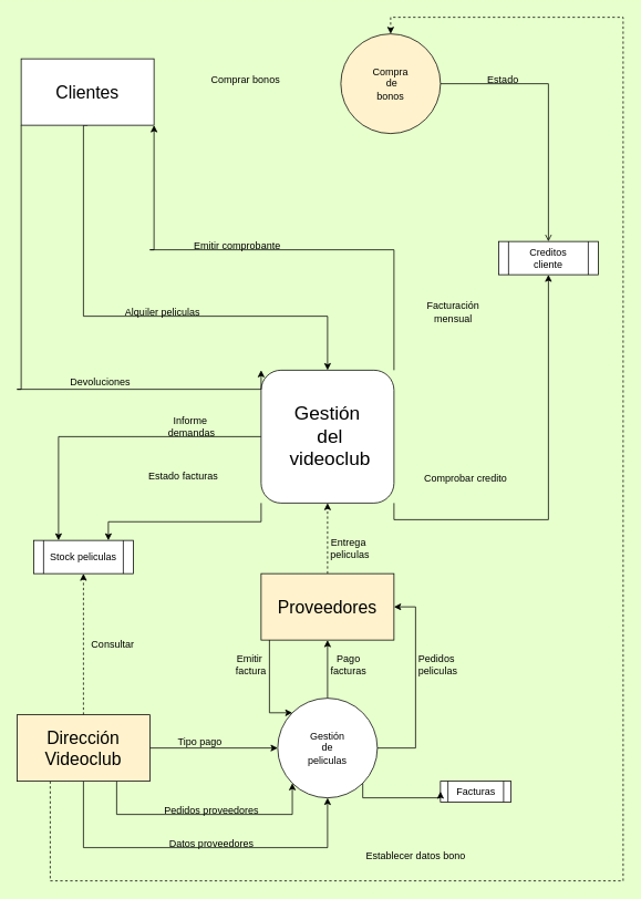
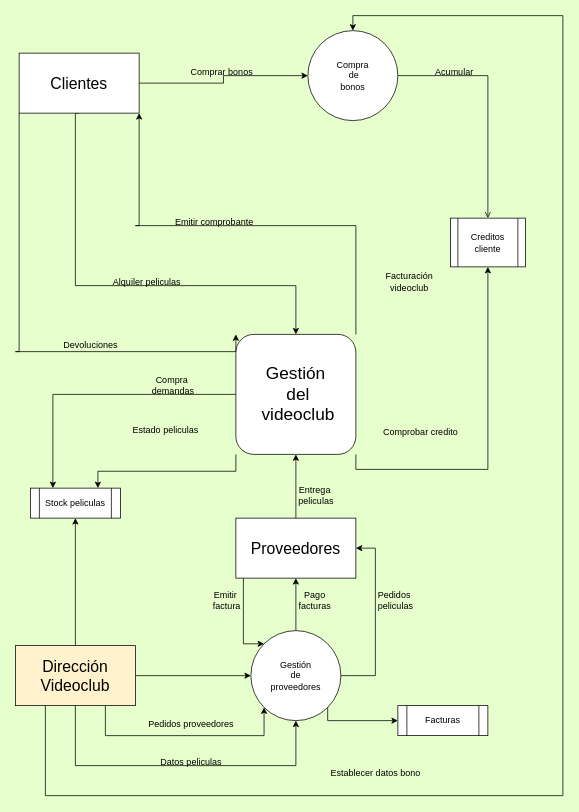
- <mxCell id="24" value="Estado" style="text;html=1;align=center;verticalAlign=middle;resizable=0;points=[];autosize=1;strokeColor=none;fillColor=none;" parent="1" vertex="1"><mxGeometry x="570" y="80" width="70" height="30" as="geometry" /></mxCell>
+ <mxCell id="24" value="Acumular" style="text;html=1;align=center;verticalAlign=middle;resizable=0;points=[];autosize=1;strokeColor=none;fillColor=none;" parent="1" vertex="1"><mxGeometry x="570" y="80" width="70" height="30" as="geometry" /></mxCell>
+ <mxCell id="9" style="edgeStyle=orthogonalEdgeStyle;rounded=0;orthogonalLoop=1;jettySize=auto;html=1;exitX=1;exitY=0.5;exitDx=0;exitDy=0;entryX=0;entryY=0.5;entryDx=0;entryDy=0;" parent="1" source="10" target="22" edge="1"><mxGeometry relative="1" as="geometry" /></mxCell>
- <mxCell id="22" value="&lt;div&gt;Compra&lt;/div&gt;&lt;div&gt;&amp;nbsp;de &lt;br&gt;&lt;/div&gt;&lt;div&gt;bonos&lt;/div&gt;" style="ellipse;whiteSpace=wrap;html=1;aspect=fixed;fillColor=#fff2cc;" parent="1" vertex="1"><mxGeometry x="410" y="40" width="120" height="120" as="geometry" /></mxCell>
+ <mxCell id="22" value="&lt;div&gt;Compra&lt;/div&gt;&lt;div&gt;&amp;nbsp;de &lt;br&gt;&lt;/div&gt;&lt;div&gt;bonos&lt;/div&gt;" style="ellipse;whiteSpace=wrap;html=1;aspect=fixed;" parent="1" vertex="1"><mxGeometry x="410" y="40" width="120" height="120" as="geometry" /></mxCell>
- <mxCell id="23" value="Creditos&lt;br&gt;&lt;div&gt;cliente&lt;br&gt;&lt;/div&gt;" style="shape=process;whiteSpace=wrap;html=1;backgroundOutline=1;" parent="1" vertex="1"><mxGeometry x="600" y="290" width="120" height="40" as="geometry" /></mxCell>
+ <mxCell id="23" value="Creditos&lt;br&gt;&lt;div&gt;cliente&lt;br&gt;&lt;/div&gt;" style="shape=process;whiteSpace=wrap;html=1;backgroundOutline=1;" parent="1" vertex="1"><mxGeometry x="600" y="290" width="100" height="65" as="geometry" /></mxCell>
- <mxCell id="41" value="&lt;div&gt;Facturación&lt;/div&gt;&lt;div&gt;mensual&lt;br&gt;&lt;/div&gt;" style="text;html=1;align=center;verticalAlign=middle;resizable=0;points=[];autosize=1;strokeColor=none;fillColor=none;" parent="1" vertex="1"><mxGeometry x="500" y="355" width="90" height="40" as="geometry" /></mxCell>
+ <mxCell id="41" value="&lt;div&gt;Facturación&lt;/div&gt;&lt;div&gt;videoclub&lt;br&gt;&lt;/div&gt;" style="text;html=1;align=center;verticalAlign=middle;resizable=0;points=[];autosize=1;strokeColor=none;fillColor=none;" parent="1" vertex="1"><mxGeometry x="500" y="355" width="90" height="40" as="geometry" /></mxCell>
- <mxCell id="40" value="&lt;div&gt;Informe&amp;nbsp;&lt;/div&gt;&lt;div&gt;demandas&lt;/div&gt;" style="text;html=1;align=center;verticalAlign=middle;resizable=0;points=[];autosize=1;strokeColor=none;fillColor=none;" parent="1" vertex="1"><mxGeometry x="190" y="493" width="80" height="40" as="geometry" /></mxCell>
+ <mxCell id="40" value="&lt;div&gt;Compra&amp;nbsp;&lt;/div&gt;&lt;div&gt;demandas&lt;/div&gt;" style="text;html=1;align=center;verticalAlign=middle;resizable=0;points=[];autosize=1;strokeColor=none;fillColor=none;" parent="1" vertex="1"><mxGeometry x="190" y="493" width="80" height="40" as="geometry" /></mxCell>
- <mxCell id="44" value="Estado facturas" style="text;html=1;align=center;verticalAlign=middle;resizable=0;points=[];autosize=1;strokeColor=none;fillColor=none;" parent="1" vertex="1"><mxGeometry x="165" y="558" width="110" height="30" as="geometry" /></mxCell>
+ <mxCell id="44" value="Estado peliculas" style="text;html=1;align=center;verticalAlign=middle;resizable=0;points=[];autosize=1;strokeColor=none;fillColor=none;" parent="1" vertex="1"><mxGeometry x="165" y="558" width="110" height="30" as="geometry" /></mxCell>
- <mxCell id="11" style="edgeStyle=orthogonalEdgeStyle;rounded=0;orthogonalLoop=1;jettySize=auto;html=1;exitX=0.5;exitY=0;exitDx=0;exitDy=0;entryX=0.5;entryY=1;entryDx=0;entryDy=0;dashed=1;" parent="1" source="12" target="5" edge="1"><mxGeometry relative="1" as="geometry" /></mxCell>
+ <mxCell id="11" style="edgeStyle=orthogonalEdgeStyle;rounded=0;orthogonalLoop=1;jettySize=auto;html=1;exitX=0.5;exitY=0;exitDx=0;exitDy=0;entryX=0.5;entryY=1;entryDx=0;entryDy=0;" parent="1" source="12" target="5" edge="1"><mxGeometry relative="1" as="geometry" /></mxCell>
- <mxCell id="12" value="&lt;font style=&quot;font-size: 21px;&quot;&gt;Proveedores&lt;br&gt;&lt;/font&gt;" style="rounded=0;whiteSpace=wrap;html=1;fillColor=#fff2cc;" parent="1" vertex="1"><mxGeometry x="314" y="690" width="160" height="80" as="geometry" /></mxCell>
+ <mxCell id="12" value="&lt;font style=&quot;font-size: 21px;&quot;&gt;Proveedores&lt;br&gt;&lt;/font&gt;" style="rounded=0;whiteSpace=wrap;html=1;" parent="1" vertex="1"><mxGeometry x="314" y="690" width="160" height="80" as="geometry" /></mxCell>
- <mxCell id="42" value="Consultar" style="text;html=1;align=center;verticalAlign=middle;resizable=0;points=[];autosize=1;strokeColor=none;fillColor=none;" parent="1" vertex="1"><mxGeometry x="100" y="760" width="70" height="30" as="geometry" /></mxCell>
- <mxCell id="30" style="edgeStyle=orthogonalEdgeStyle;rounded=0;orthogonalLoop=1;jettySize=auto;html=1;exitX=0.5;exitY=0;exitDx=0;exitDy=0;entryX=0.5;entryY=1;entryDx=0;entryDy=0;dashed=1;" parent="1" source="31" target="25" edge="1"><mxGeometry relative="1" as="geometry" /></mxCell>
+ <mxCell id="30" style="edgeStyle=orthogonalEdgeStyle;rounded=0;orthogonalLoop=1;jettySize=auto;html=1;exitX=0.5;exitY=0;exitDx=0;exitDy=0;entryX=0.5;entryY=1;entryDx=0;entryDy=0;" parent="1" source="31" target="25" edge="1"><mxGeometry relative="1" as="geometry" /></mxCell>
- <mxCell id="29" style="edgeStyle=orthogonalEdgeStyle;rounded=0;orthogonalLoop=1;jettySize=auto;html=1;exitX=0.25;exitY=1;exitDx=0;exitDy=0;entryX=0.5;entryY=0;entryDx=0;entryDy=0;dashed=1;" parent="1" source="31" target="22" edge="1"><mxGeometry relative="1" as="geometry"><mxPoint x="740" y="234" as="targetPoint" /><Array as="points"><mxPoint x="60" y="1060" /><mxPoint x="750" y="1060" /><mxPoint x="750" y="20" /><mxPoint x="470" y="20" /></Array></mxGeometry></mxCell>
+ <mxCell id="29" style="edgeStyle=orthogonalEdgeStyle;rounded=0;orthogonalLoop=1;jettySize=auto;html=1;exitX=0.25;exitY=1;exitDx=0;exitDy=0;entryX=0.5;entryY=0;entryDx=0;entryDy=0;" parent="1" source="31" target="22" edge="1"><mxGeometry relative="1" as="geometry"><mxPoint x="740" y="234" as="targetPoint" /><Array as="points"><mxPoint x="60" y="1060" /><mxPoint x="750" y="1060" /><mxPoint x="750" y="20" /><mxPoint x="470" y="20" /></Array></mxGeometry></mxCell>
- <mxCell id="43" value="Tipo pago" style="text;html=1;align=center;verticalAlign=middle;resizable=0;points=[];autosize=1;strokeColor=none;fillColor=none;" parent="1" vertex="1"><mxGeometry x="200" y="878" width="80" height="30" as="geometry" /></mxCell>
- <mxCell id="34" value="&lt;div&gt;Gestión&lt;br&gt;&lt;/div&gt;&lt;div&gt;&amp;nbsp;de&amp;nbsp;&lt;/div&gt;&lt;div&gt;peliculas&lt;/div&gt;" style="ellipse;whiteSpace=wrap;html=1;aspect=fixed;" parent="1" vertex="1"><mxGeometry x="334" y="840" width="120" height="120" as="geometry" /></mxCell>
+ <mxCell id="34" value="&lt;div&gt;Gestión&lt;br&gt;&lt;/div&gt;&lt;div&gt;&amp;nbsp;de&amp;nbsp;&lt;/div&gt;&lt;div&gt;proveedores&lt;/div&gt;" style="ellipse;whiteSpace=wrap;html=1;aspect=fixed;" parent="1" vertex="1"><mxGeometry x="334" y="840" width="120" height="120" as="geometry" /></mxCell>
- <mxCell id="45" value="Facturas" style="shape=process;whiteSpace=wrap;html=1;backgroundOutline=1;" vertex="1" parent="1"><mxGeometry x="530" y="940" width="85" height="25" as="geometry" /></mxCell>
+ <mxCell id="45" value="Facturas" style="shape=process;whiteSpace=wrap;html=1;backgroundOutline=1;" vertex="1" parent="1"><mxGeometry x="530" y="940" width="120" height="40" as="geometry" /></mxCell>
- <mxCell id="38" value="Pedidos proveedores" style="text;html=1;align=center;verticalAlign=middle;resizable=0;points=[];autosize=1;strokeColor=none;fillColor=none;" parent="1" vertex="1"><mxGeometry x="184" y="960" width="140" height="30" as="geometry" /></mxCell>
+ <mxCell id="38" value="Pedidos proveedores" style="text;html=1;align=center;verticalAlign=middle;resizable=0;points=[];autosize=1;strokeColor=none;fillColor=none;" parent="1" vertex="1"><mxGeometry x="184" y="950" width="140" height="30" as="geometry" /></mxCell>
- <mxCell id="37" value="Datos proveedores" style="text;html=1;align=center;verticalAlign=middle;resizable=0;points=[];autosize=1;strokeColor=none;fillColor=none;" parent="1" vertex="1"><mxGeometry x="194" y="1000" width="120" height="30" as="geometry" /></mxCell>
+ <mxCell id="37" value="Datos peliculas" style="text;html=1;align=center;verticalAlign=middle;resizable=0;points=[];autosize=1;strokeColor=none;fillColor=none;" parent="1" vertex="1"><mxGeometry x="194" y="1000" width="120" height="30" as="geometry" /></mxCell>
